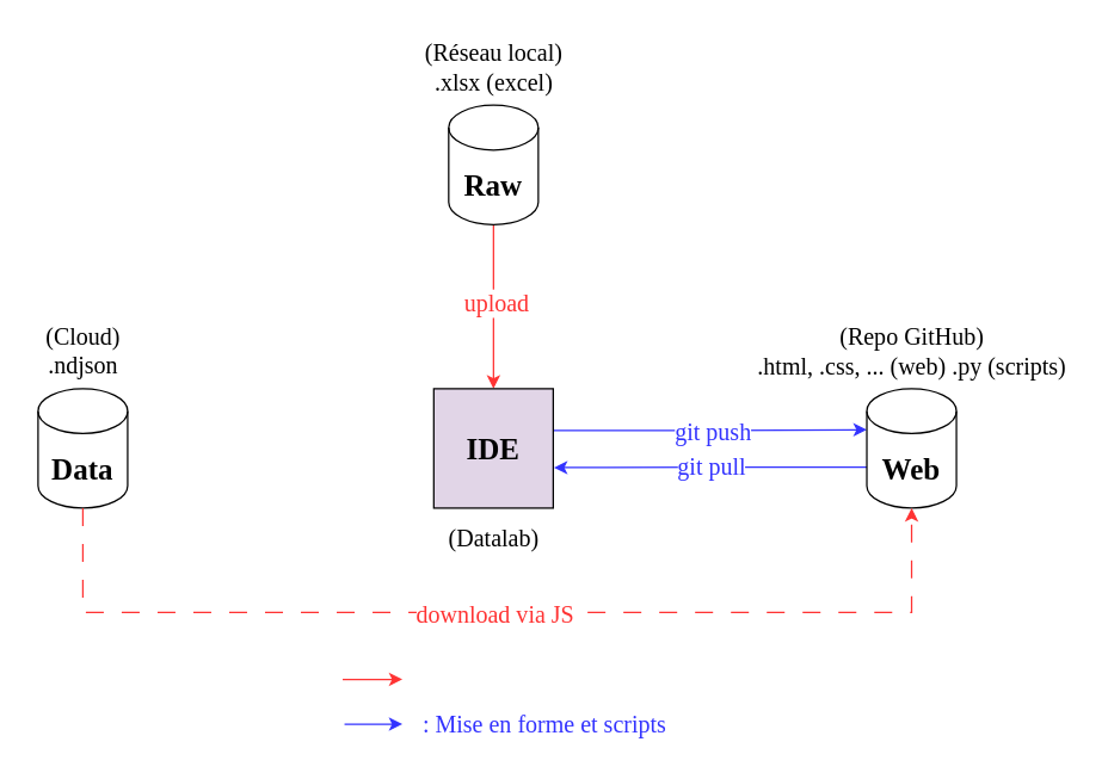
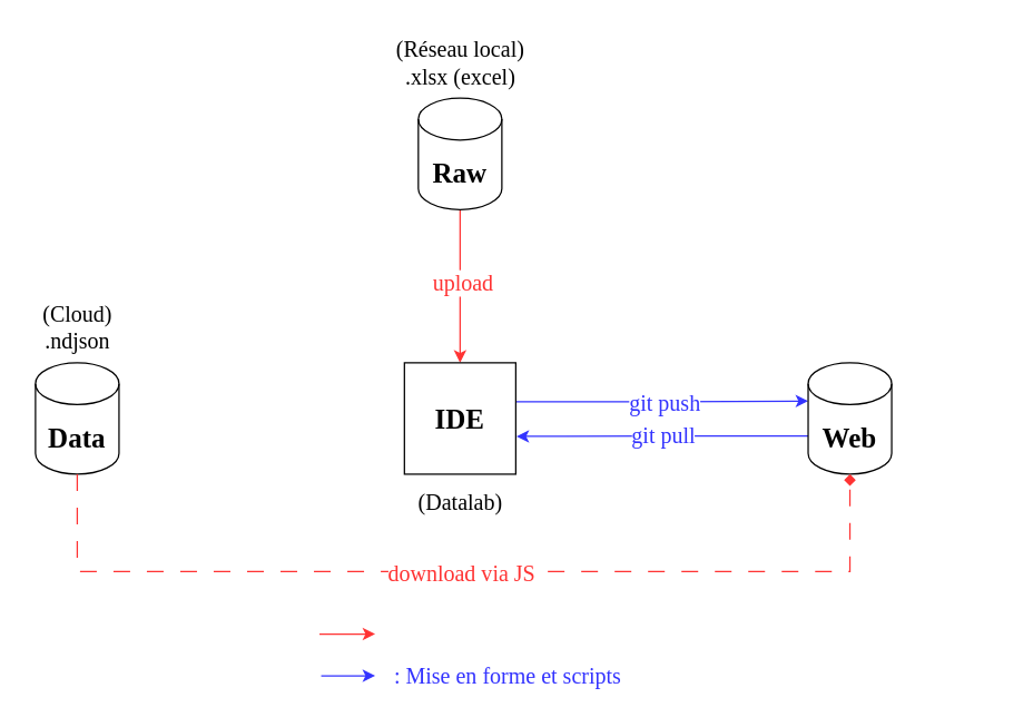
- <mxCell id="8" value="&lt;div style=&quot;font-size: 16px;&quot;&gt;&lt;font style=&quot;font-size: 16px;&quot; face=&quot;Times New Roman&quot;&gt;(Repo GitHub)&lt;/font&gt;&lt;/div&gt;&lt;div style=&quot;font-size: 16px;&quot;&gt;&lt;font style=&quot;font-size: 16px;&quot; face=&quot;Garamond&quot;&gt;.html, .css, ... (web) .py (scripts)&lt;/font&gt;&lt;/div&gt;" style="text;html=1;align=center;verticalAlign=middle;resizable=0;points=[];autosize=1;strokeColor=none;fillColor=none;" parent="1" vertex="1"><mxGeometry x="500" y="210" width="220" height="50" as="geometry" /></mxCell>
- <mxCell id="17" value="&lt;font size=&quot;1&quot; face=&quot;Times New Roman&quot;&gt;&lt;b style=&quot;font-size: 20px;&quot;&gt;IDE&lt;/b&gt;&lt;/font&gt;" style="whiteSpace=wrap;html=1;aspect=fixed;fillColor=#e1d5e7;" parent="1" vertex="1"><mxGeometry x="290" y="260" width="80" height="80" as="geometry" /></mxCell>
+ <mxCell id="17" value="&lt;font size=&quot;1&quot; face=&quot;Times New Roman&quot;&gt;&lt;b style=&quot;font-size: 20px;&quot;&gt;IDE&lt;/b&gt;&lt;/font&gt;" style="whiteSpace=wrap;html=1;aspect=fixed;" parent="1" vertex="1"><mxGeometry x="290" y="260" width="80" height="80" as="geometry" /></mxCell>
- <mxCell id="15" style="edgeStyle=orthogonalEdgeStyle;rounded=0;orthogonalLoop=1;jettySize=auto;html=1;exitX=0.5;exitY=1;exitDx=0;exitDy=0;exitPerimeter=0;entryX=0.5;entryY=1;entryDx=0;entryDy=0;entryPerimeter=0;strokeColor=#FF3333;dashed=1;dashPattern=12 12;" parent="1" source="14" target="9" edge="1"><mxGeometry relative="1" as="geometry"><Array as="points"><mxPoint x="55" y="410" /><mxPoint x="610" y="410" /></Array></mxGeometry></mxCell>
+ <mxCell id="15" style="edgeStyle=orthogonalEdgeStyle;rounded=0;orthogonalLoop=1;jettySize=auto;html=1;exitX=0.5;exitY=1;exitDx=0;exitDy=0;exitPerimeter=0;entryX=0.5;entryY=1;entryDx=0;entryDy=0;entryPerimeter=0;strokeColor=#FF3333;dashed=1;dashPattern=12 12;endArrow=diamond;" parent="1" source="14" target="9" edge="1"><mxGeometry relative="1" as="geometry"><Array as="points"><mxPoint x="55" y="410" /><mxPoint x="610" y="410" /></Array></mxGeometry></mxCell>
